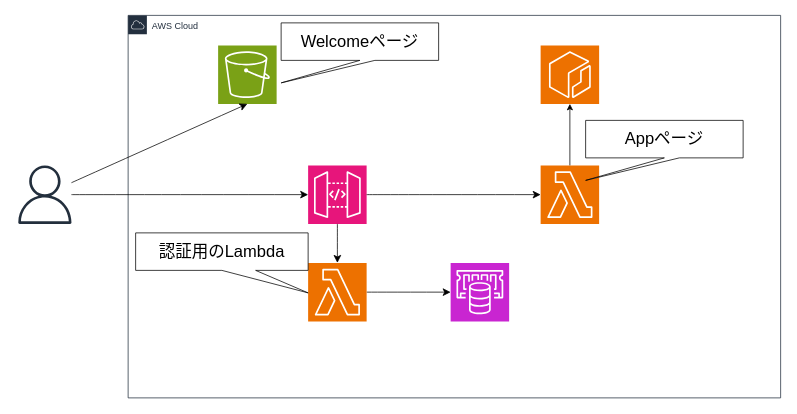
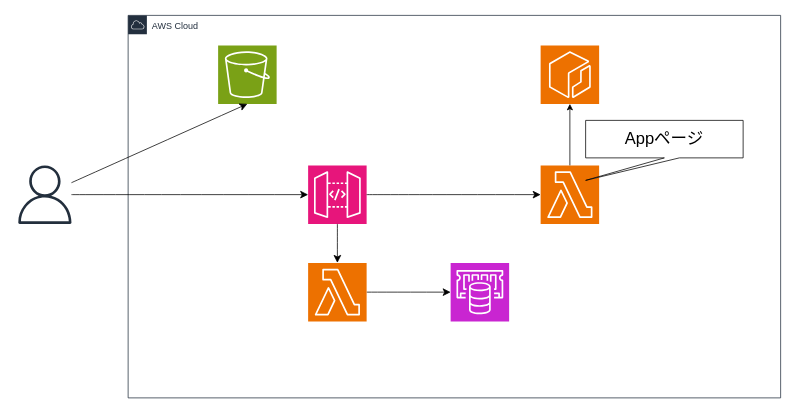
- <mxCell id="13" value="Welcomeページ" style="shape=callout;whiteSpace=wrap;html=1;perimeter=calloutPerimeter;fontSize=22;position2=0;" vertex="1" parent="2"><mxGeometry x="204" y="10" width="210" height="80" as="geometry" /></mxCell>
- <mxCell id="15" value="認証用のLambda" style="shape=callout;whiteSpace=wrap;html=1;perimeter=calloutPerimeter;fontSize=22;position2=1;base=45;" vertex="1" parent="2"><mxGeometry x="10" y="290" width="230" height="80" as="geometry" /></mxCell>
